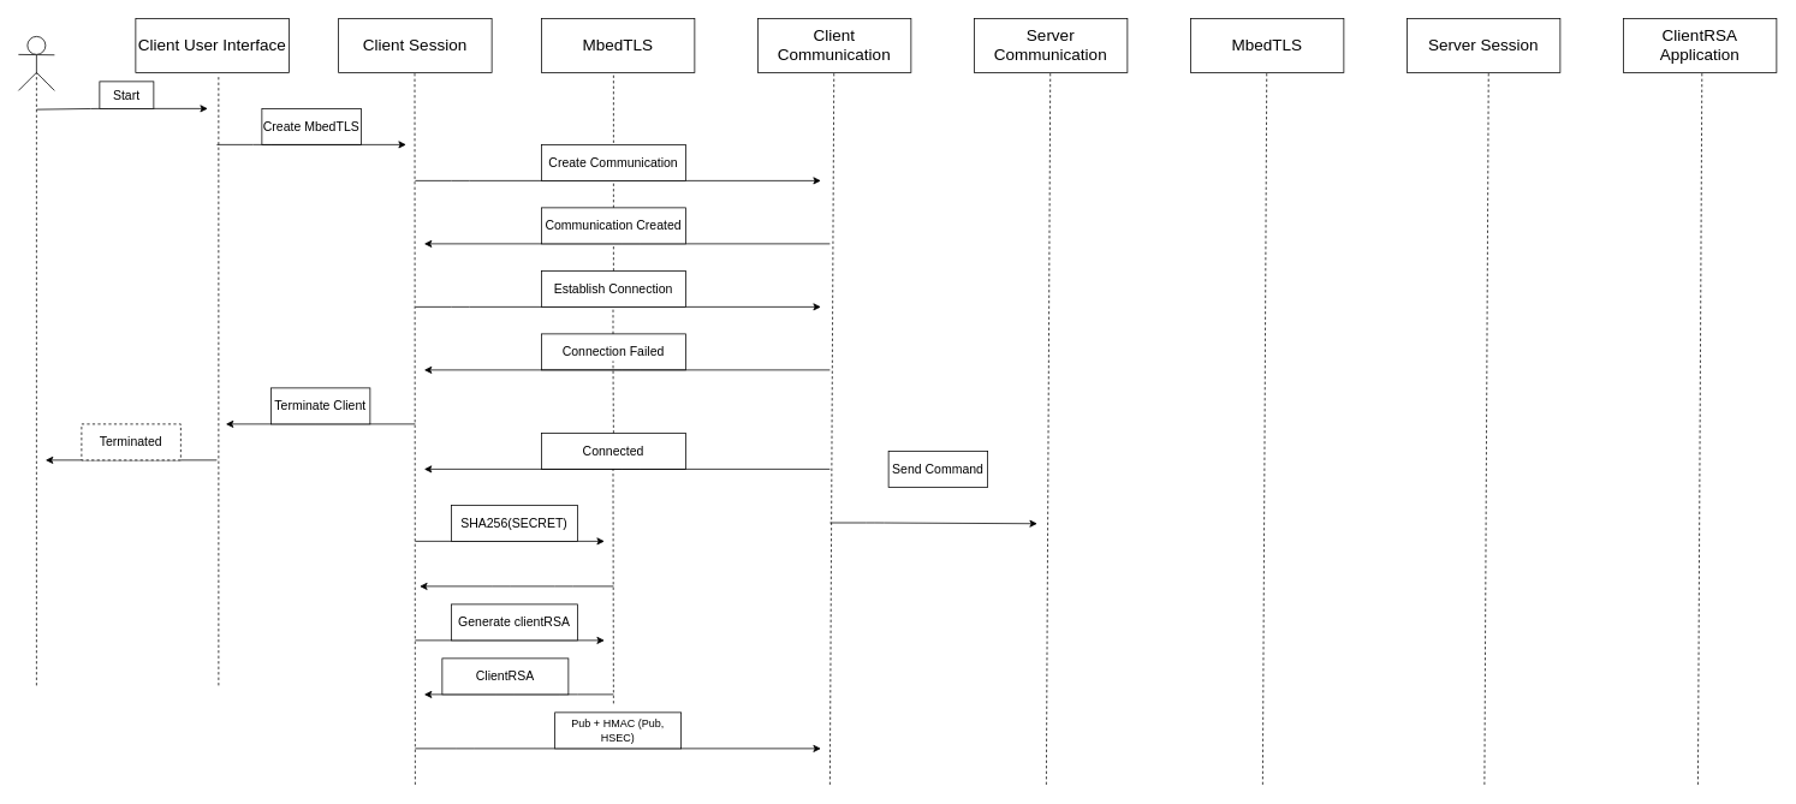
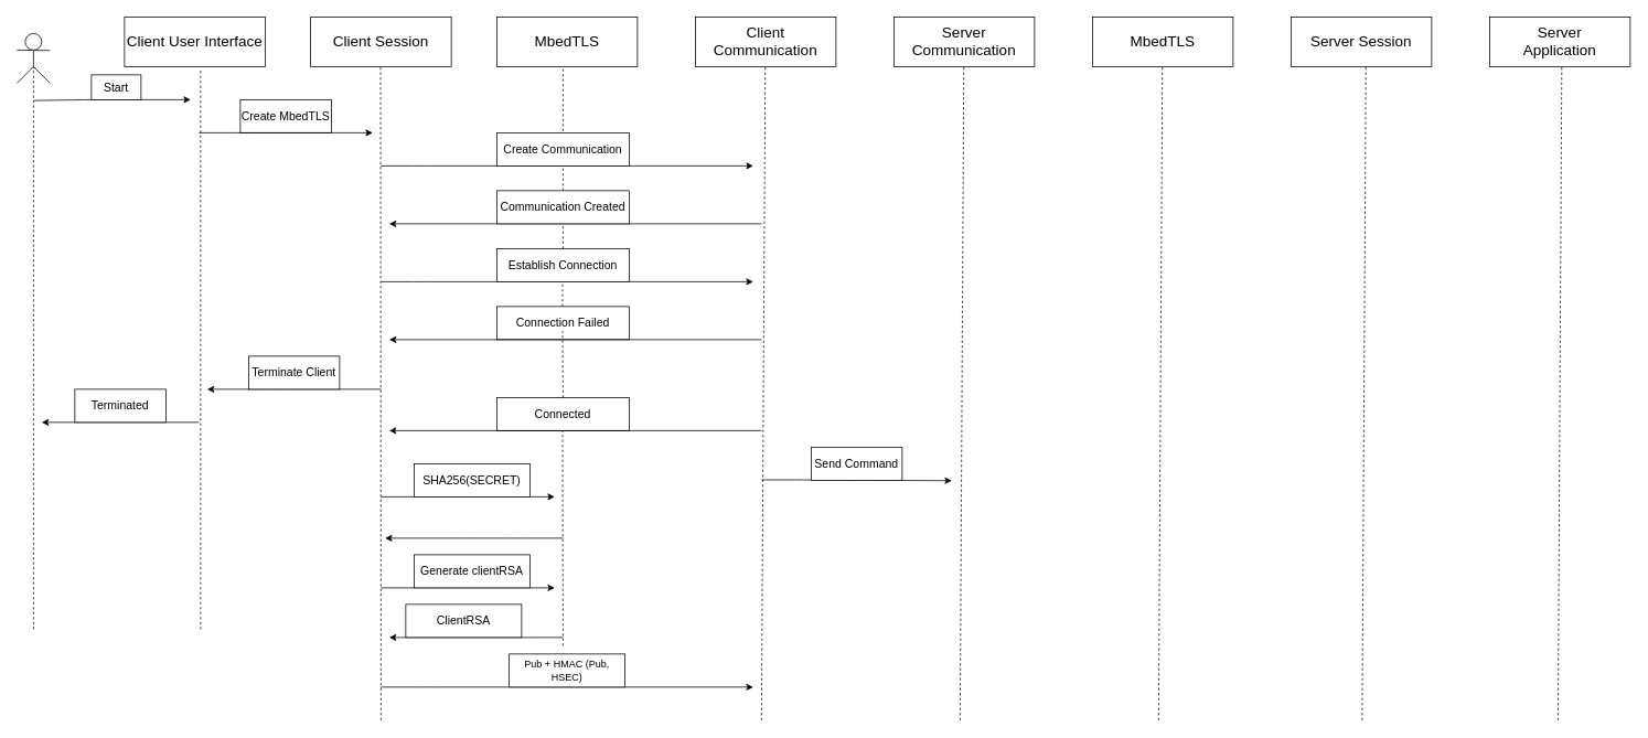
- <mxCell id="54" value="&lt;span style=&quot;font-size: 18px;&quot;&gt;ClientRSA &lt;br&gt;Application&lt;/span&gt;" style="whiteSpace=wrap;html=1;" vertex="1" parent="1"><mxGeometry x="1800" y="20" width="170" height="60" as="geometry" /></mxCell>
+ <mxCell id="54" value="&lt;span style=&quot;font-size: 18px;&quot;&gt;Server &lt;br&gt;Application&lt;/span&gt;" style="whiteSpace=wrap;html=1;" vertex="1" parent="1"><mxGeometry x="1800" y="20" width="170" height="60" as="geometry" /></mxCell>
- <mxCell id="22" value="&lt;font style=&quot;font-size: 14px;&quot;&gt;Terminated&lt;/font&gt;" style="whiteSpace=wrap;html=1;dashed=1;" parent="1" vertex="1"><mxGeometry x="90" y="470" width="110" height="40" as="geometry" /></mxCell>
+ <mxCell id="22" value="&lt;font style=&quot;font-size: 14px;&quot;&gt;Terminated&lt;/font&gt;" style="whiteSpace=wrap;html=1;" parent="1" vertex="1"><mxGeometry x="90" y="470" width="110" height="40" as="geometry" /></mxCell>
- <mxCell id="52" value="&lt;font style=&quot;font-size: 14px;&quot;&gt;Send Command&lt;/font&gt;" style="whiteSpace=wrap;html=1;" parent="1" vertex="1"><mxGeometry x="985" y="500" width="110" height="40" as="geometry" /></mxCell>
+ <mxCell id="52" value="&lt;font style=&quot;font-size: 14px;&quot;&gt;Send Command&lt;/font&gt;" style="whiteSpace=wrap;html=1;" parent="1" vertex="1"><mxGeometry x="980" y="540" width="110" height="40" as="geometry" /></mxCell>
